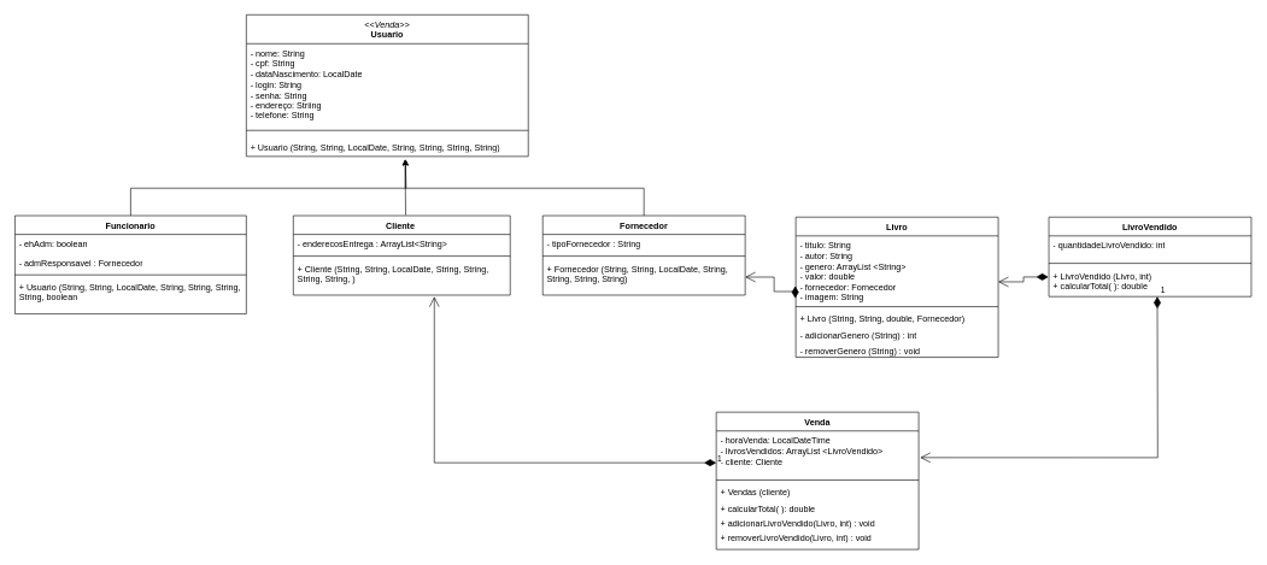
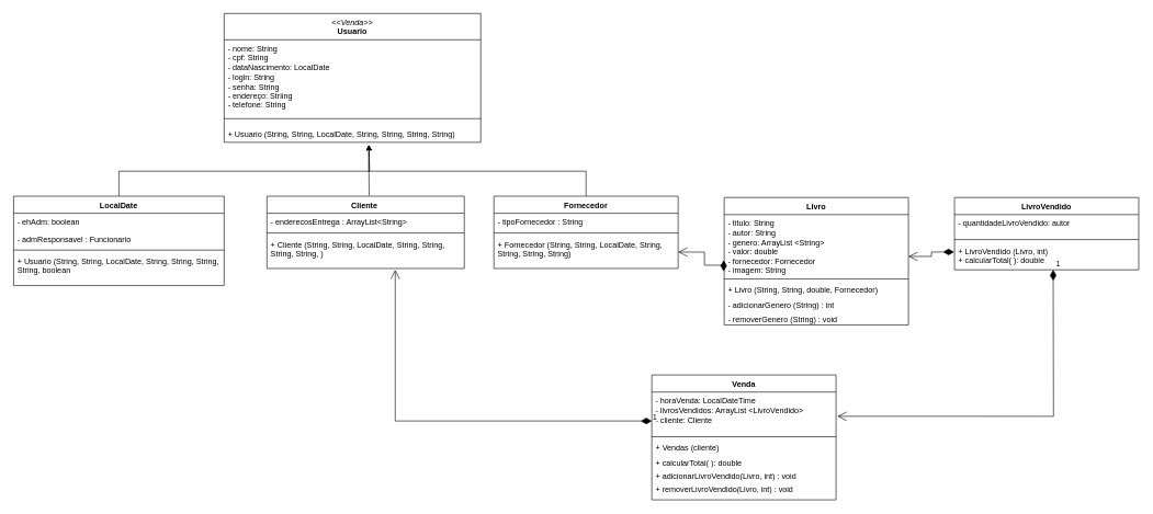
- <mxCell id="7" value="Funcionario" style="swimlane;fontStyle=1;align=center;verticalAlign=top;childLayout=stackLayout;horizontal=1;startSize=26;horizontalStack=0;resizeParent=1;resizeParentMax=0;resizeLast=0;collapsible=1;marginBottom=0;whiteSpace=wrap;html=1;" parent="1" vertex="1"><mxGeometry x="20" y="298" width="320" height="136" as="geometry" /></mxCell>
+ <mxCell id="7" value="LocalDate" style="swimlane;fontStyle=1;align=center;verticalAlign=top;childLayout=stackLayout;horizontal=1;startSize=26;horizontalStack=0;resizeParent=1;resizeParentMax=0;resizeLast=0;collapsible=1;marginBottom=0;whiteSpace=wrap;html=1;" parent="1" vertex="1"><mxGeometry x="20" y="298" width="320" height="136" as="geometry" /></mxCell>
- <mxCell id="29" value="- quantidadeLivroVendido: int&lt;br&gt;" style="text;strokeColor=none;fillColor=none;align=left;verticalAlign=top;spacingLeft=4;spacingRight=4;overflow=hidden;rotatable=0;points=[[0,0.5],[1,0.5]];portConstraint=eastwest;whiteSpace=wrap;html=1;" parent="28" vertex="1"><mxGeometry y="26" width="280" height="34" as="geometry" /></mxCell>
+ <mxCell id="29" value="- quantidadeLivroVendido: autor&lt;br&gt;" style="text;strokeColor=none;fillColor=none;align=left;verticalAlign=top;spacingLeft=4;spacingRight=4;overflow=hidden;rotatable=0;points=[[0,0.5],[1,0.5]];portConstraint=eastwest;whiteSpace=wrap;html=1;" parent="28" vertex="1"><mxGeometry y="26" width="280" height="34" as="geometry" /></mxCell>
- <mxCell id="9" value="- admResponsavel : Fornecedor" style="text;strokeColor=none;fillColor=none;align=left;verticalAlign=top;spacingLeft=4;spacingRight=4;overflow=hidden;rotatable=0;points=[[0,0.5],[1,0.5]];portConstraint=eastwest;whiteSpace=wrap;html=1;" parent="7" vertex="1"><mxGeometry y="52" width="320" height="26" as="geometry" /></mxCell>
+ <mxCell id="9" value="- admResponsavel : Funcionario" style="text;strokeColor=none;fillColor=none;align=left;verticalAlign=top;spacingLeft=4;spacingRight=4;overflow=hidden;rotatable=0;points=[[0,0.5],[1,0.5]];portConstraint=eastwest;whiteSpace=wrap;html=1;" parent="7" vertex="1"><mxGeometry y="52" width="320" height="26" as="geometry" /></mxCell>
